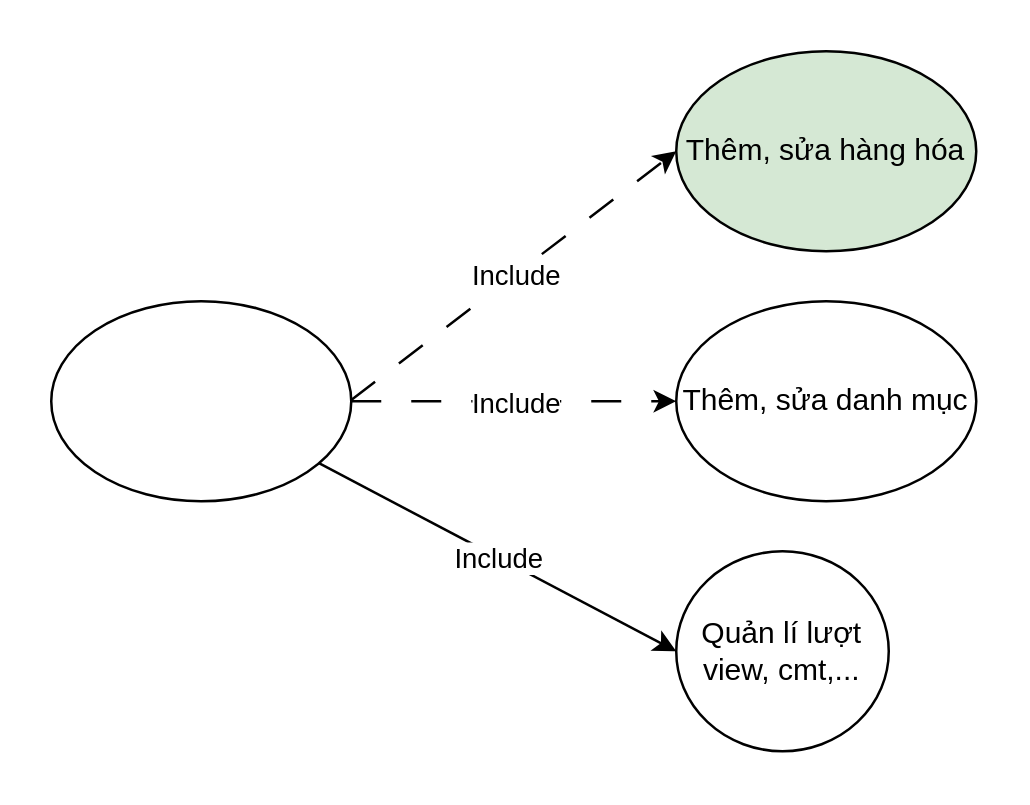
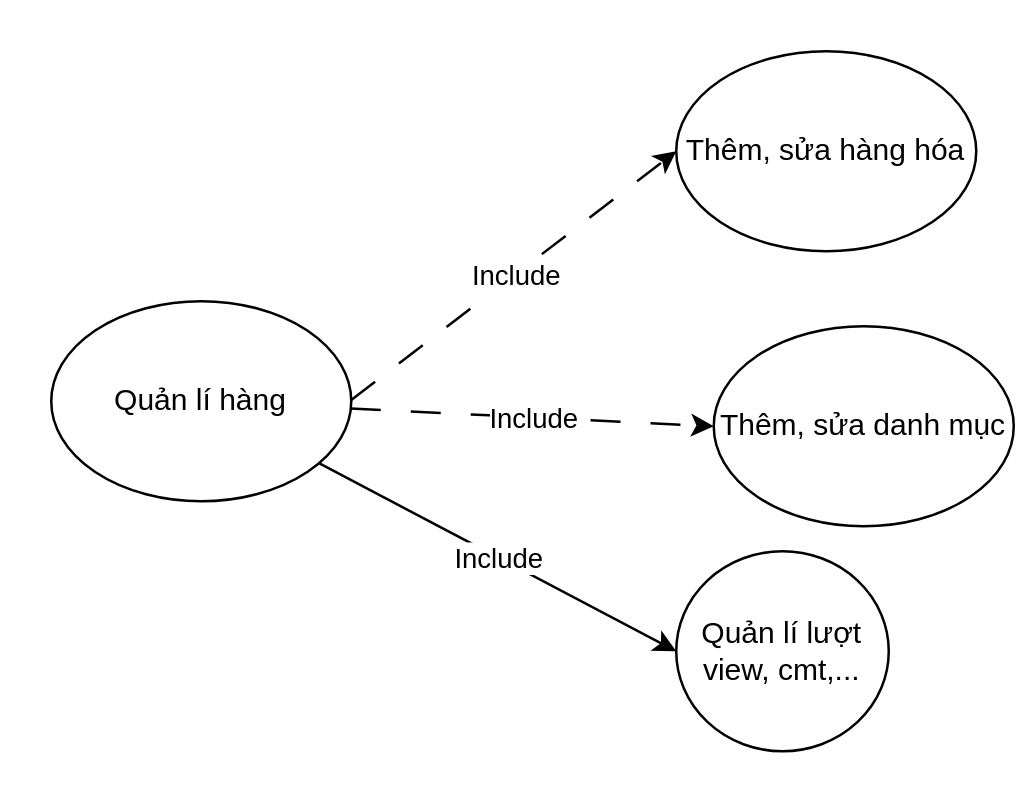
- <mxCell id="6" value="Thêm, sửa hàng hóa" style="ellipse;whiteSpace=wrap;html=1;fillColor=#d5e8d4;" vertex="1" parent="1"><mxGeometry x="270" y="20" width="120" height="80" as="geometry" /></mxCell>
+ <mxCell id="6" value="Thêm, sửa hàng hóa" style="ellipse;whiteSpace=wrap;html=1;" vertex="1" parent="1"><mxGeometry x="270" y="20" width="120" height="80" as="geometry" /></mxCell>
+ <mxCell id="3" value="Quản lí hàng" style="text;html=1;align=center;verticalAlign=middle;whiteSpace=wrap;rounded=0;" vertex="1" parent="1"><mxGeometry x="40" y="140" width="80" height="40" as="geometry" /></mxCell>
- <mxCell id="7" value="Thêm, sửa danh mục" style="ellipse;whiteSpace=wrap;html=1;" vertex="1" parent="1"><mxGeometry x="270" y="120" width="120" height="80" as="geometry" /></mxCell>
+ <mxCell id="7" value="Thêm, sửa danh mục" style="ellipse;whiteSpace=wrap;html=1;" vertex="1" parent="1"><mxGeometry x="285" y="130" width="120" height="80" as="geometry" /></mxCell>
